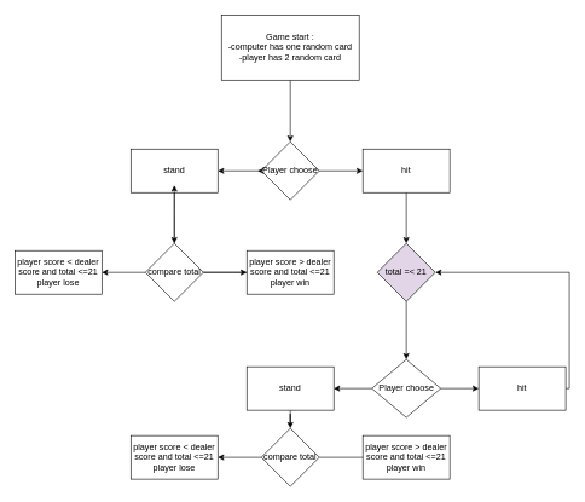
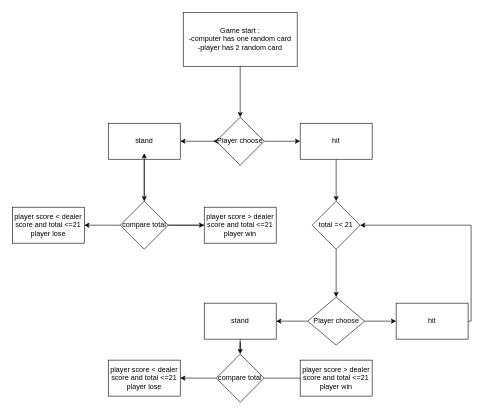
- <mxCell id="13" value="total =&amp;lt; 21" style="rhombus;whiteSpace=wrap;html=1;rounded=0;fillColor=#e1d5e7;" vertex="1" parent="1"><mxGeometry x="520" y="335" width="80" height="80" as="geometry" /></mxCell>
+ <mxCell id="13" value="total =&amp;lt; 21" style="rhombus;whiteSpace=wrap;html=1;rounded=0;" vertex="1" parent="1"><mxGeometry x="520" y="335" width="80" height="80" as="geometry" /></mxCell>
